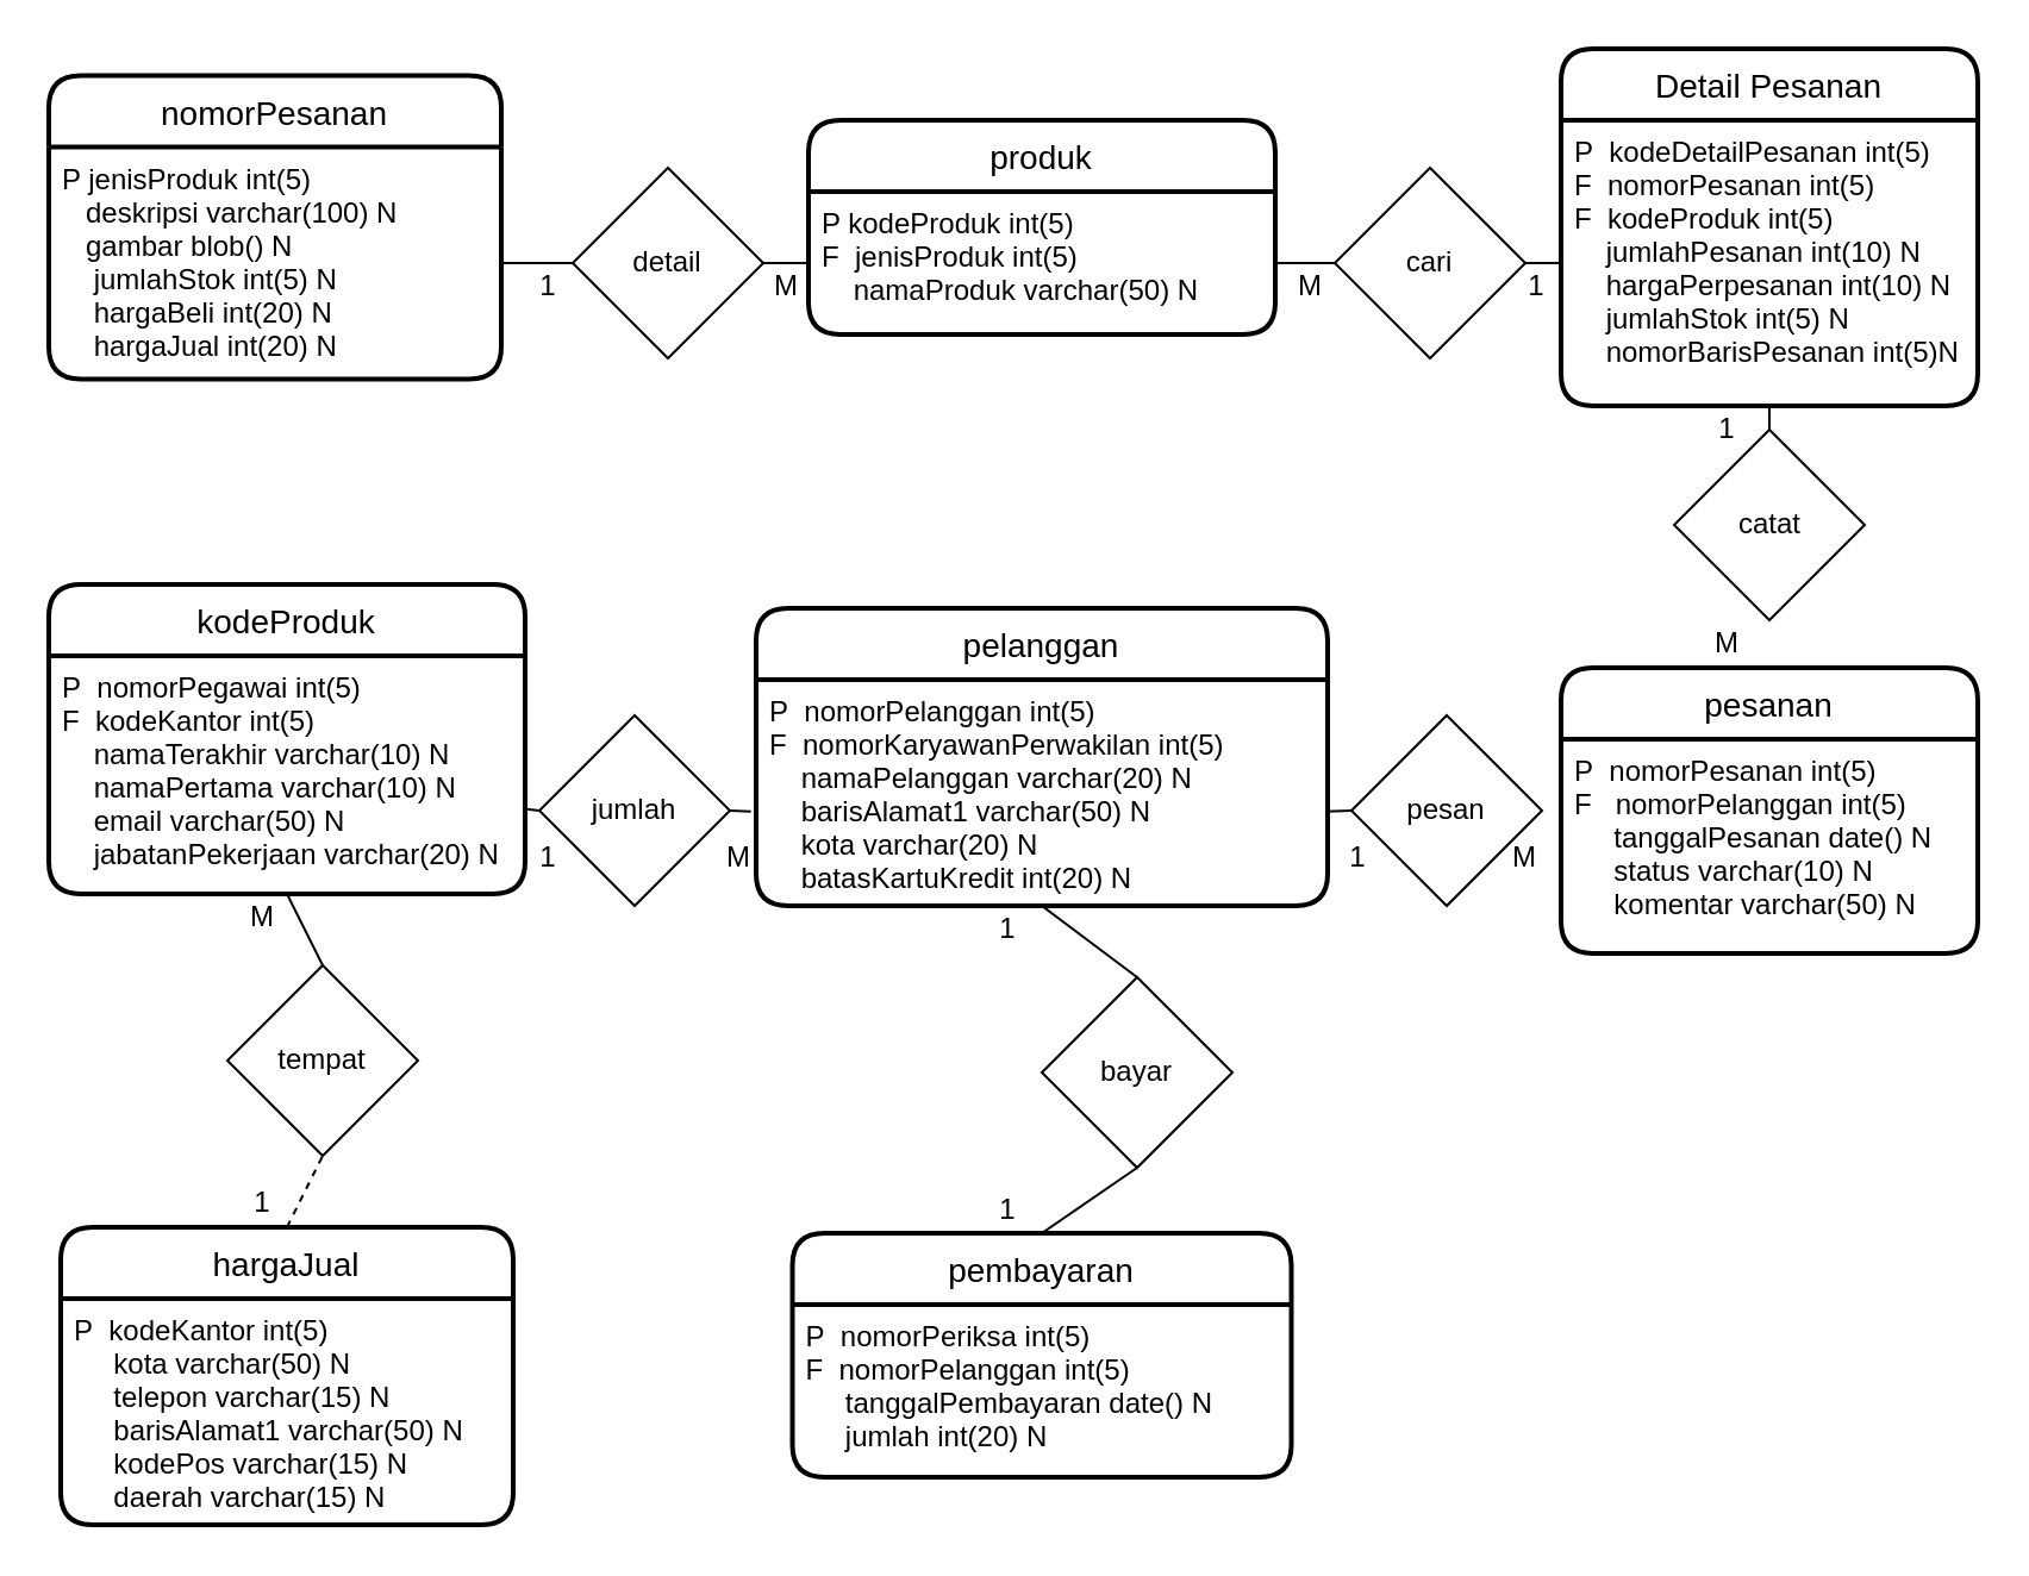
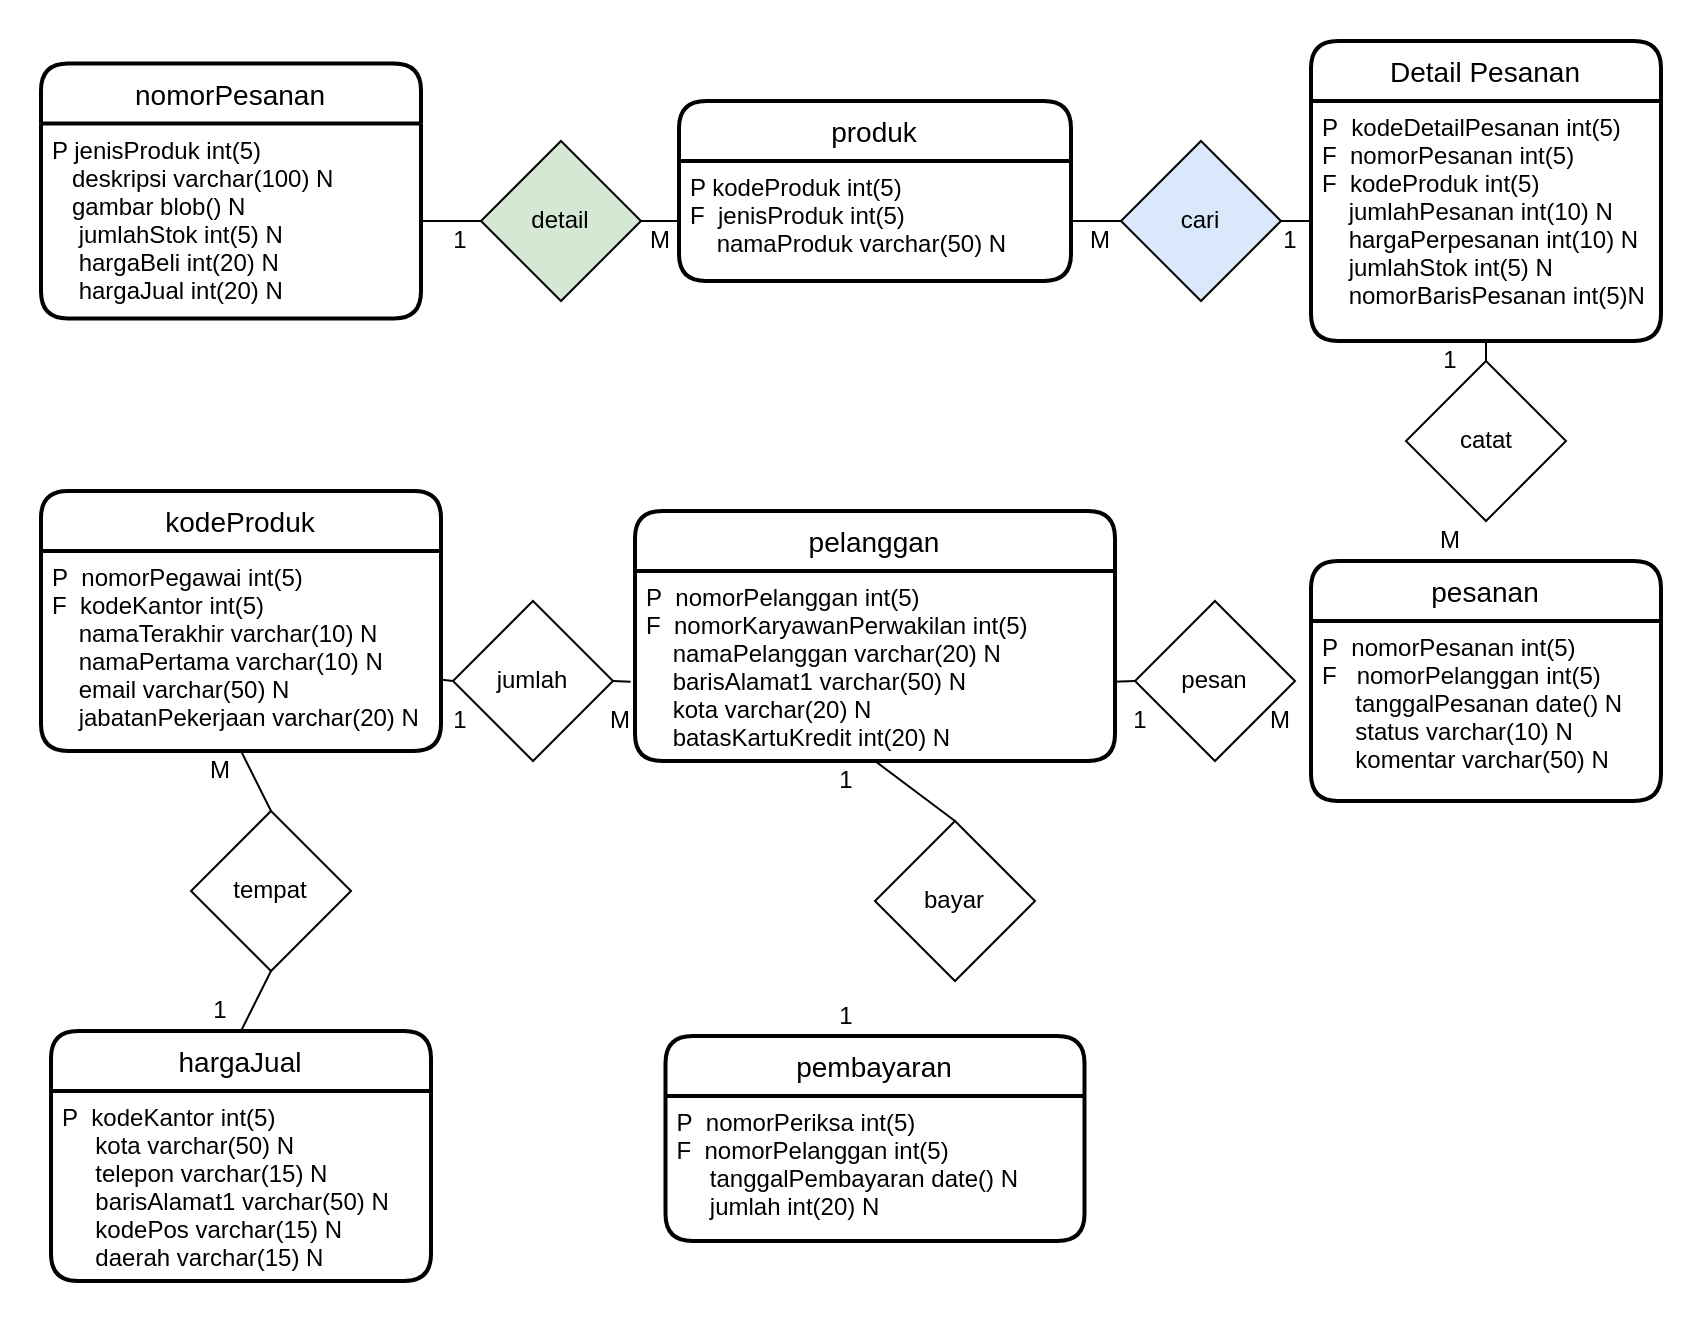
- <mxCell id="33" value="detail" style="rhombus;whiteSpace=wrap;html=1;" parent="1" vertex="1"><mxGeometry x="240" y="70" width="80" height="80" as="geometry" /></mxCell>
+ <mxCell id="33" value="detail" style="rhombus;whiteSpace=wrap;html=1;fillColor=#d5e8d4;" parent="1" vertex="1"><mxGeometry x="240" y="70" width="80" height="80" as="geometry" /></mxCell>
- <mxCell id="46" value="cari" style="rhombus;whiteSpace=wrap;html=1;" vertex="1" parent="1"><mxGeometry x="560" y="70" width="80" height="80" as="geometry" /></mxCell>
+ <mxCell id="46" value="cari" style="rhombus;whiteSpace=wrap;html=1;fillColor=#dae8fc;" vertex="1" parent="1"><mxGeometry x="560" y="70" width="80" height="80" as="geometry" /></mxCell>
- <mxCell id="39" value="" style="endArrow=none;html=1;exitX=0.5;exitY=0;exitDx=0;exitDy=0;entryX=0.5;entryY=1;entryDx=0;entryDy=0;dashed=1;" parent="1" source="28" target="38" edge="1"><mxGeometry width="50" height="50" relative="1" as="geometry"><mxPoint x="100" y="487" as="sourcePoint" /><mxPoint x="100" y="370" as="targetPoint" /></mxGeometry></mxCell>
+ <mxCell id="39" value="" style="endArrow=none;html=1;exitX=0.5;exitY=0;exitDx=0;exitDy=0;entryX=0.5;entryY=1;entryDx=0;entryDy=0;" parent="1" source="28" target="38" edge="1"><mxGeometry width="50" height="50" relative="1" as="geometry"><mxPoint x="100" y="487" as="sourcePoint" /><mxPoint x="100" y="370" as="targetPoint" /></mxGeometry></mxCell>
- <mxCell id="41" value="" style="endArrow=none;html=1;entryX=0.5;entryY=1;entryDx=0;entryDy=0;exitX=0.5;exitY=0;exitDx=0;exitDy=0;" parent="1" source="30" target="40" edge="1"><mxGeometry width="50" height="50" relative="1" as="geometry"><mxPoint x="415" y="540" as="sourcePoint" /><mxPoint x="415" y="415" as="targetPoint" /></mxGeometry></mxCell>
